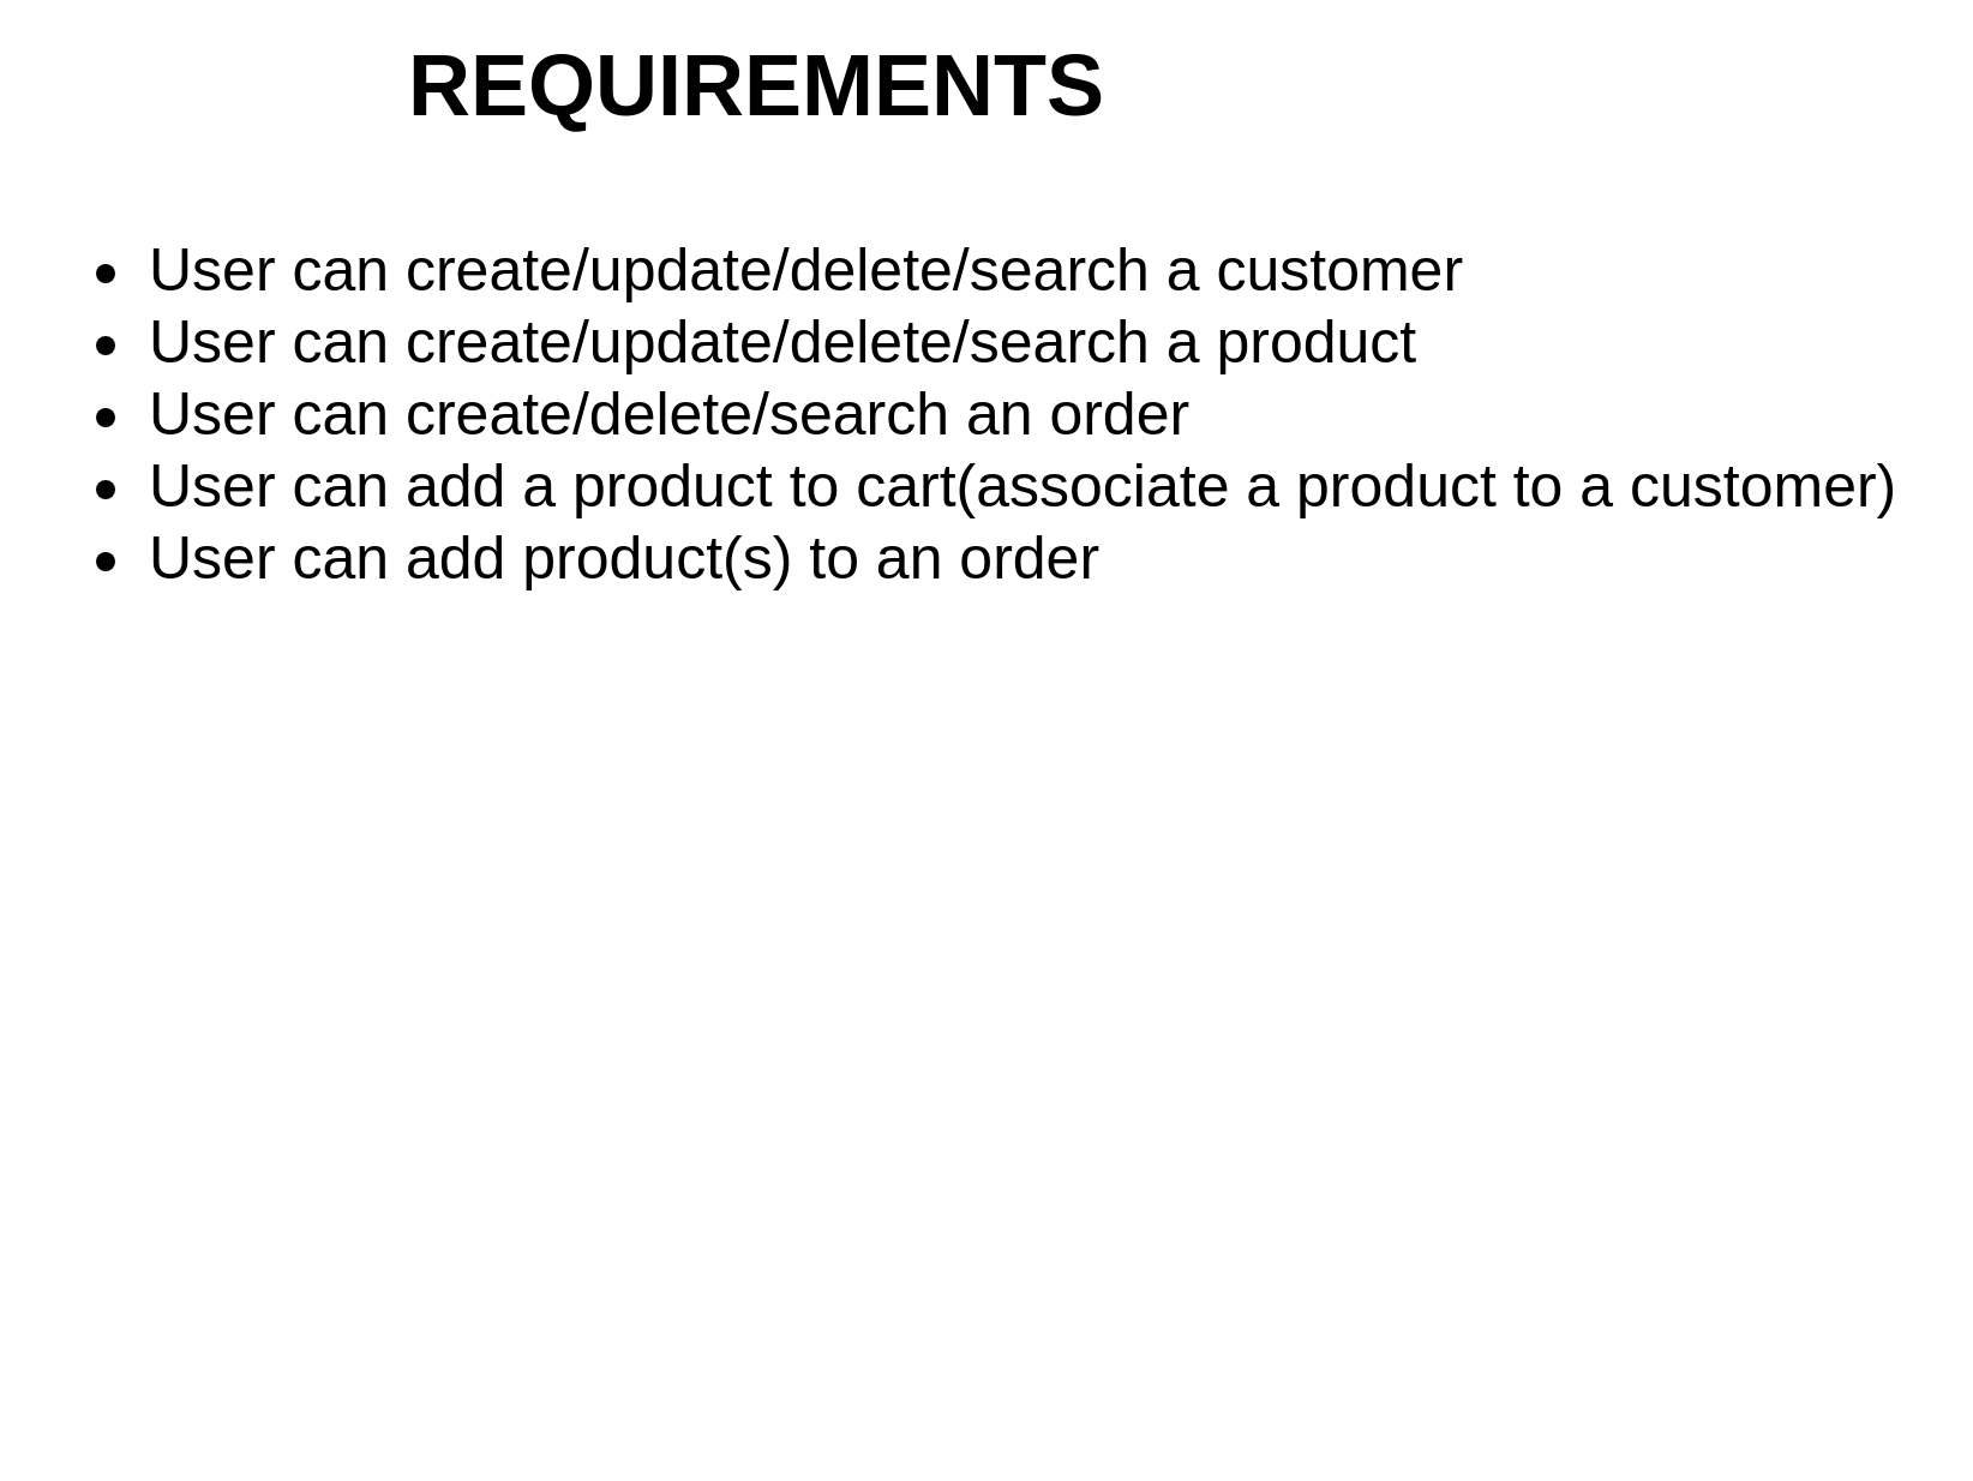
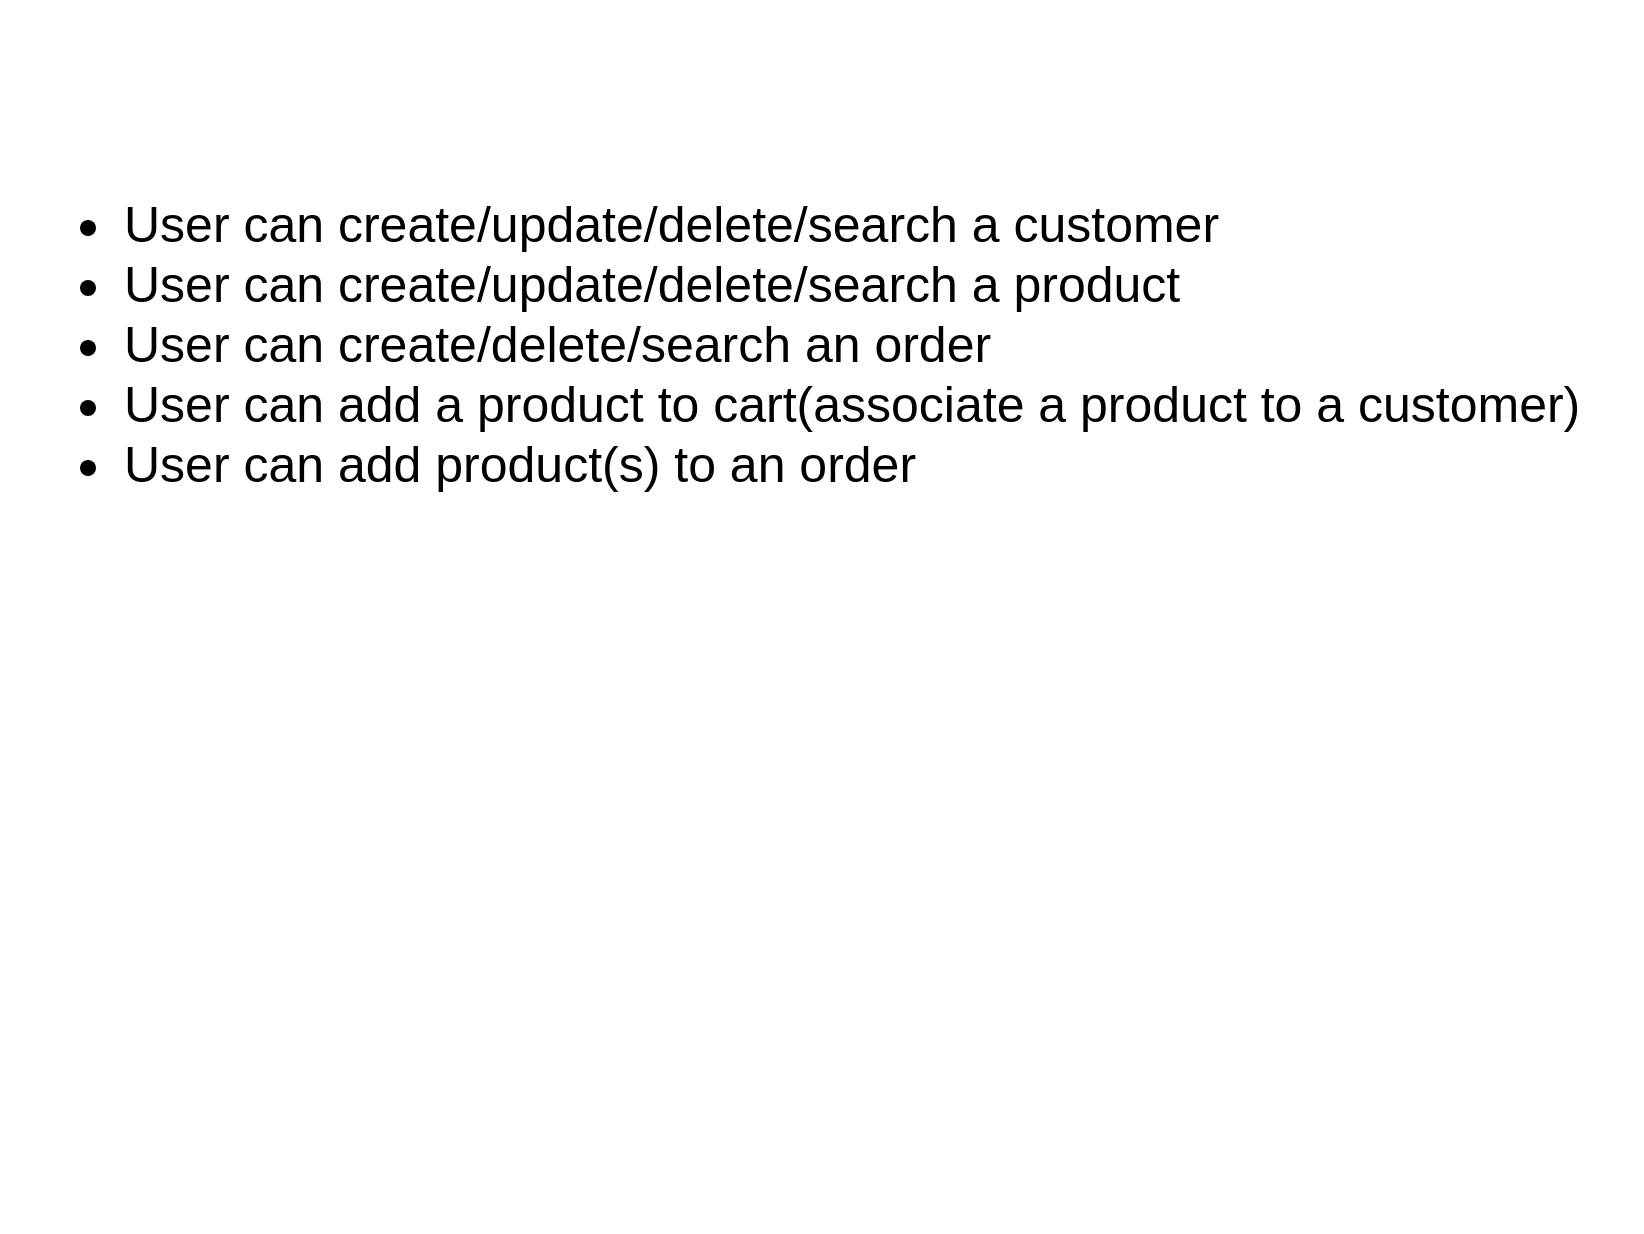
- <mxCell id="3" value="&lt;b&gt;&lt;font style=&quot;font-size: 36px;&quot;&gt;REQUIREMENTS&lt;/font&gt;&lt;/b&gt;" style="text;strokeColor=none;align=center;fillColor=none;html=1;verticalAlign=middle;whiteSpace=wrap;rounded=0;" vertex="1" parent="1"><mxGeometry x="90" y="20" width="450" height="30" as="geometry" /></mxCell>
